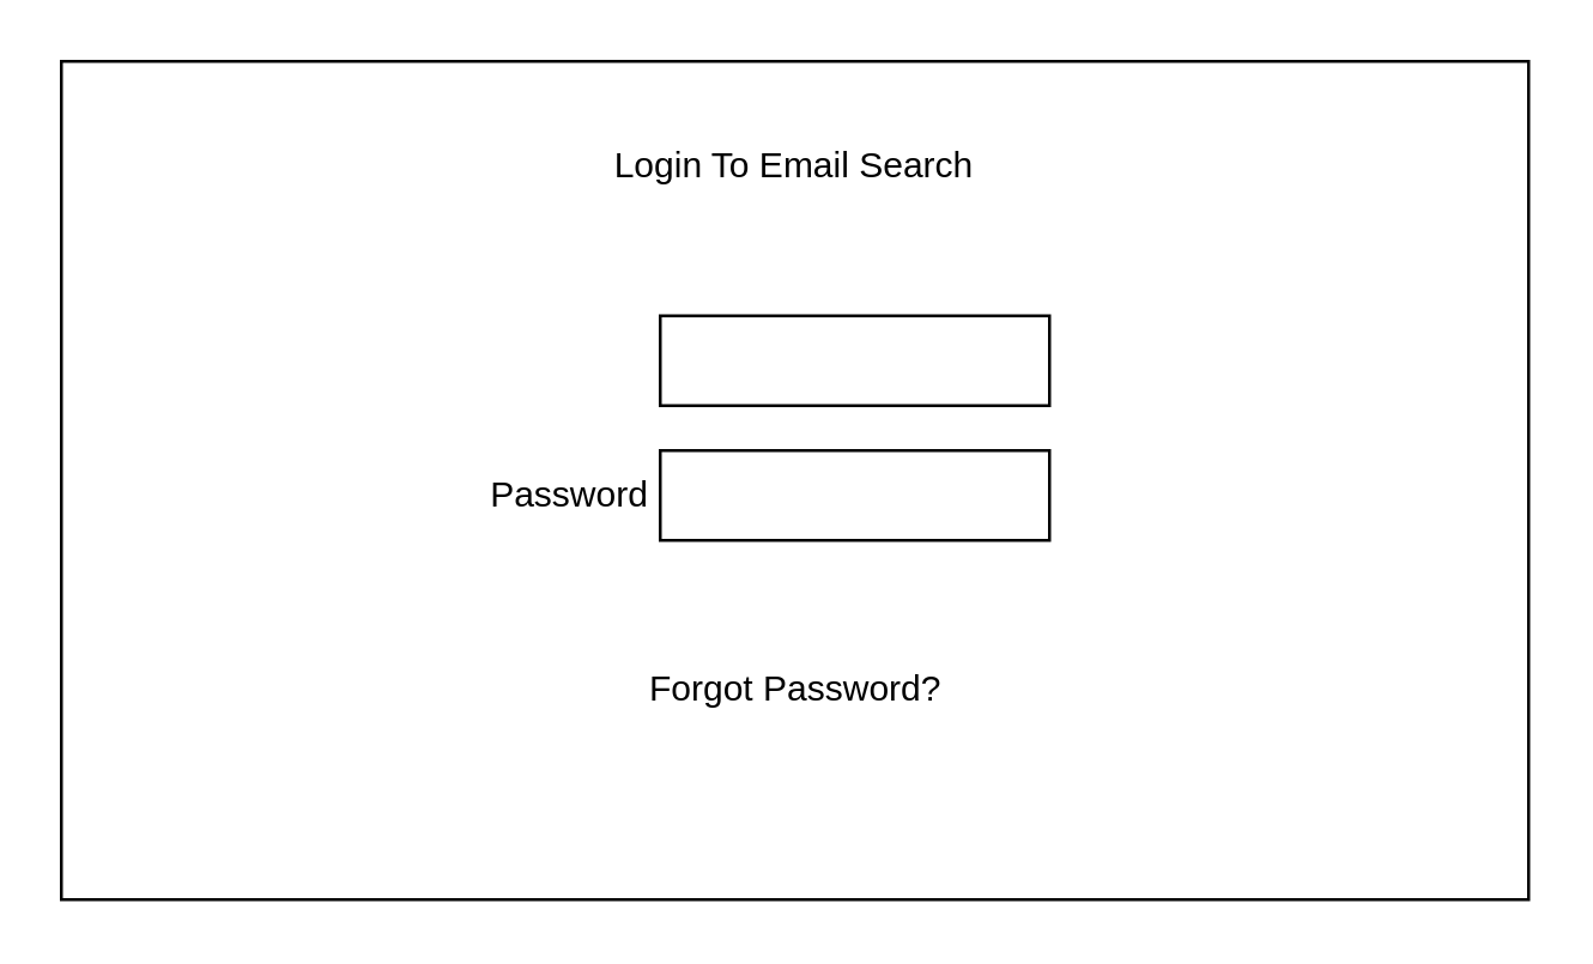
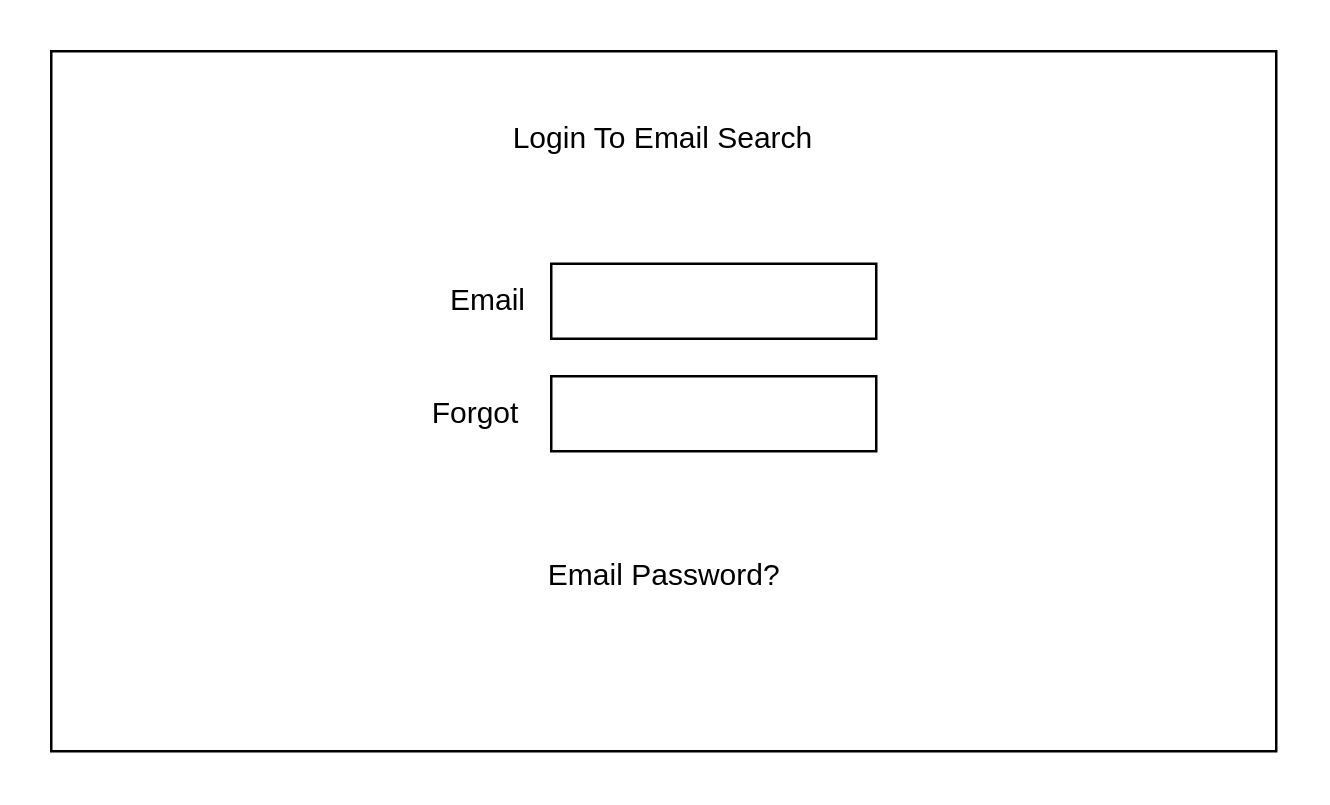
+ <mxCell id="4" value="Email" style="text;html=1;strokeColor=none;fillColor=none;align=center;verticalAlign=middle;whiteSpace=wrap;rounded=0;" vertex="1" parent="1"><mxGeometry x="175" y="110" width="40" height="20" as="geometry" /></mxCell>
- <mxCell id="6" value="Password" style="text;html=1;strokeColor=none;fillColor=none;align=center;verticalAlign=middle;whiteSpace=wrap;rounded=0;" vertex="1" parent="1"><mxGeometry x="170" y="155" width="40" height="20" as="geometry" /></mxCell>
+ <mxCell id="6" value="Forgot" style="text;html=1;strokeColor=none;fillColor=none;align=center;verticalAlign=middle;whiteSpace=wrap;rounded=0;" vertex="1" parent="1"><mxGeometry x="170" y="155" width="40" height="20" as="geometry" /></mxCell>
- <mxCell id="8" value="Forgot Password?" style="text;html=1;strokeColor=none;fillColor=none;align=center;verticalAlign=middle;whiteSpace=wrap;rounded=0;" vertex="1" parent="1"><mxGeometry x="202.5" y="220" width="125" height="20" as="geometry" /></mxCell>
+ <mxCell id="8" value="Email Password?" style="text;html=1;strokeColor=none;fillColor=none;align=center;verticalAlign=middle;whiteSpace=wrap;rounded=0;" vertex="1" parent="1"><mxGeometry x="202.5" y="220" width="125" height="20" as="geometry" /></mxCell>
